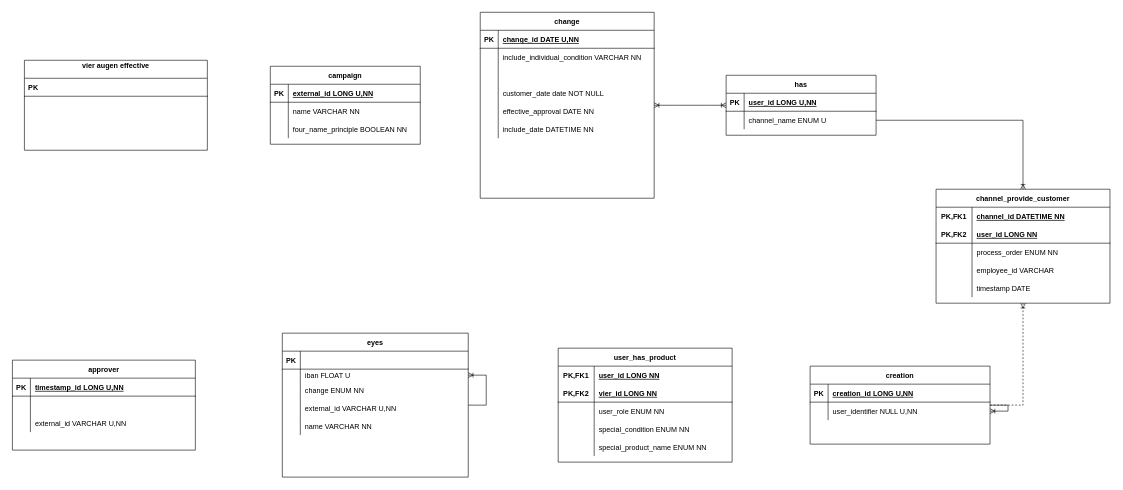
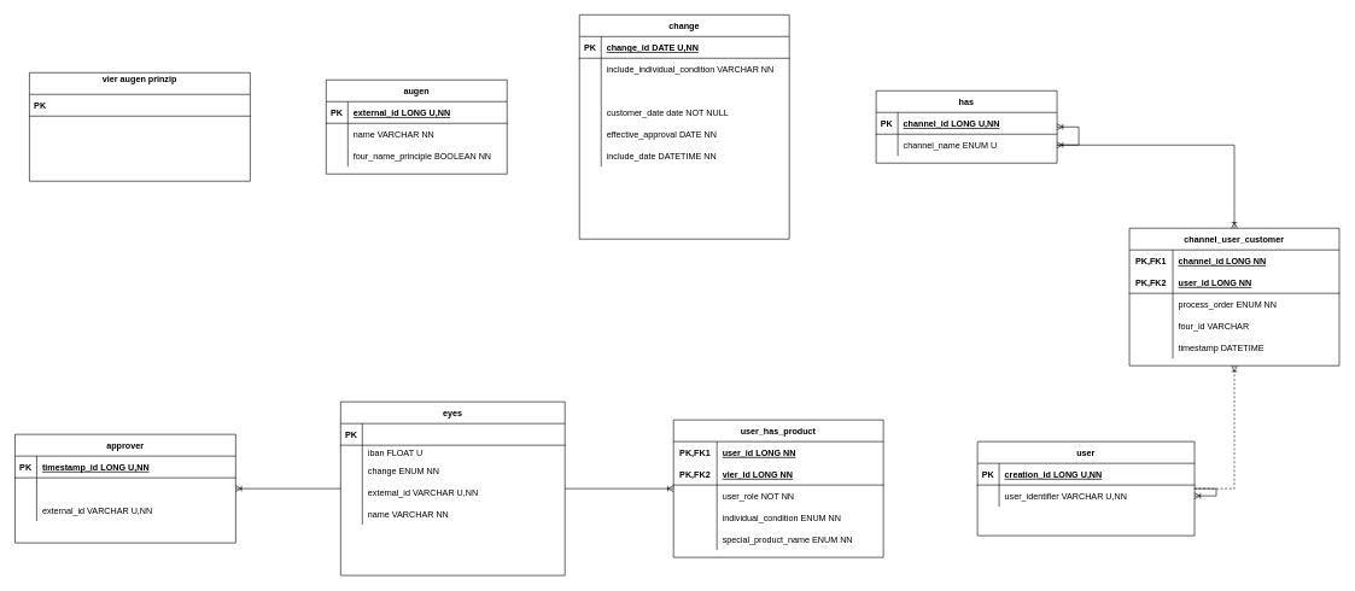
- <mxCell id="45" value="vier augen effective&#10;" style="shape=table;startSize=30;container=1;collapsible=1;childLayout=tableLayout;fixedRows=1;rowLines=0;fontStyle=1;align=center;resizeLast=1;" parent="1" vertex="1"><mxGeometry x="40" y="100" width="305" height="150" as="geometry" /></mxCell>
+ <mxCell id="45" value="vier augen prinzip&#10;" style="shape=table;startSize=30;container=1;collapsible=1;childLayout=tableLayout;fixedRows=1;rowLines=0;fontStyle=1;align=center;resizeLast=1;" parent="1" vertex="1"><mxGeometry x="40" y="100" width="305" height="150" as="geometry" /></mxCell>
- <mxCell id="115" value="campaign" style="shape=table;startSize=30;container=1;collapsible=1;childLayout=tableLayout;fixedRows=1;rowLines=0;fontStyle=1;align=center;resizeLast=1;" parent="1" vertex="1"><mxGeometry x="450" y="110" width="250" height="130" as="geometry" /></mxCell>
+ <mxCell id="115" value="augen" style="shape=table;startSize=30;container=1;collapsible=1;childLayout=tableLayout;fixedRows=1;rowLines=0;fontStyle=1;align=center;resizeLast=1;" parent="1" vertex="1"><mxGeometry x="450" y="110" width="250" height="130" as="geometry" /></mxCell>
- <mxCell id="82" value="user_id LONG U,NN" style="shape=partialRectangle;connectable=0;fillColor=none;top=0;left=0;bottom=0;right=0;align=left;spacingLeft=6;fontStyle=5;overflow=hidden;" parent="80" vertex="1"><mxGeometry x="30" width="220" height="30" as="geometry"><mxRectangle width="220" height="30" as="alternateBounds" /></mxGeometry></mxCell>
+ <mxCell id="82" value="channel_id LONG U,NN" style="shape=partialRectangle;connectable=0;fillColor=none;top=0;left=0;bottom=0;right=0;align=left;spacingLeft=6;fontStyle=5;overflow=hidden;" parent="80" vertex="1"><mxGeometry x="30" width="220" height="30" as="geometry"><mxRectangle width="220" height="30" as="alternateBounds" /></mxGeometry></mxCell>
- <mxCell id="86" value="" style="edgeStyle=entityRelationEdgeStyle;fontSize=12;html=1;endArrow=ERoneToMany;startArrow=ERoneToMany;rounded=0;" parent="1" source="79" target="2" edge="1"><mxGeometry width="100" height="100" relative="1" as="geometry"><mxPoint x="1140" y="295" as="sourcePoint" /><mxPoint x="1240" y="195" as="targetPoint" /></mxGeometry></mxCell>
+ <mxCell id="86" value="" style="edgeStyle=entityRelationEdgeStyle;fontSize=12;html=1;endArrow=ERoneToMany;startArrow=ERoneToMany;rounded=0;" parent="1" source="79" target="85" edge="1"><mxGeometry width="100" height="100" relative="1" as="geometry"><mxPoint x="1140" y="295" as="sourcePoint" /><mxPoint x="1240" y="195" as="targetPoint" /></mxGeometry></mxCell>
- <mxCell id="88" value="channel_provide_customer" style="shape=table;startSize=30;container=1;collapsible=1;childLayout=tableLayout;fixedRows=1;rowLines=0;fontStyle=1;align=center;resizeLast=1;" parent="1" vertex="1"><mxGeometry x="1560" y="315" width="290" height="190" as="geometry" /></mxCell>
+ <mxCell id="88" value="channel_user_customer" style="shape=table;startSize=30;container=1;collapsible=1;childLayout=tableLayout;fixedRows=1;rowLines=0;fontStyle=1;align=center;resizeLast=1;" parent="1" vertex="1"><mxGeometry x="1560" y="315" width="290" height="190" as="geometry" /></mxCell>
- <mxCell id="91" value="channel_id DATETIME NN" style="shape=partialRectangle;connectable=0;fillColor=none;top=0;left=0;bottom=0;right=0;align=left;spacingLeft=6;fontStyle=5;overflow=hidden;" parent="89" vertex="1"><mxGeometry x="60" width="230" height="30" as="geometry"><mxRectangle width="230" height="30" as="alternateBounds" /></mxGeometry></mxCell>
+ <mxCell id="91" value="channel_id LONG NN" style="shape=partialRectangle;connectable=0;fillColor=none;top=0;left=0;bottom=0;right=0;align=left;spacingLeft=6;fontStyle=5;overflow=hidden;" parent="89" vertex="1"><mxGeometry x="60" width="230" height="30" as="geometry"><mxRectangle width="230" height="30" as="alternateBounds" /></mxGeometry></mxCell>
- <mxCell id="100" value="employee_id VARCHAR" style="shape=partialRectangle;connectable=0;fillColor=none;top=0;left=0;bottom=0;right=0;align=left;spacingLeft=6;overflow=hidden;" parent="98" vertex="1"><mxGeometry x="60" width="230" height="30" as="geometry"><mxRectangle width="230" height="30" as="alternateBounds" /></mxGeometry></mxCell>
+ <mxCell id="100" value="four_id VARCHAR" style="shape=partialRectangle;connectable=0;fillColor=none;top=0;left=0;bottom=0;right=0;align=left;spacingLeft=6;overflow=hidden;" parent="98" vertex="1"><mxGeometry x="60" width="230" height="30" as="geometry"><mxRectangle width="230" height="30" as="alternateBounds" /></mxGeometry></mxCell>
- <mxCell id="103" value="timestamp DATE" style="shape=partialRectangle;connectable=0;fillColor=none;top=0;left=0;bottom=0;right=0;align=left;spacingLeft=6;overflow=hidden;" parent="101" vertex="1"><mxGeometry x="60" width="230" height="30" as="geometry"><mxRectangle width="230" height="30" as="alternateBounds" /></mxGeometry></mxCell>
+ <mxCell id="103" value="timestamp DATETIME" style="shape=partialRectangle;connectable=0;fillColor=none;top=0;left=0;bottom=0;right=0;align=left;spacingLeft=6;overflow=hidden;" parent="101" vertex="1"><mxGeometry x="60" width="230" height="30" as="geometry"><mxRectangle width="230" height="30" as="alternateBounds" /></mxGeometry></mxCell>
- <mxCell id="52" value="creation" style="shape=table;startSize=30;container=1;collapsible=1;childLayout=tableLayout;fixedRows=1;rowLines=0;fontStyle=1;align=center;resizeLast=1;" parent="1" vertex="1"><mxGeometry x="1350" y="610" width="300" height="130" as="geometry"><mxRectangle x="1160" y="580" width="60" height="30" as="alternateBounds" /></mxGeometry></mxCell>
+ <mxCell id="52" value="user" style="shape=table;startSize=30;container=1;collapsible=1;childLayout=tableLayout;fixedRows=1;rowLines=0;fontStyle=1;align=center;resizeLast=1;" parent="1" vertex="1"><mxGeometry x="1350" y="610" width="300" height="130" as="geometry"><mxRectangle x="1160" y="580" width="60" height="30" as="alternateBounds" /></mxGeometry></mxCell>
- <mxCell id="114" value="" style="edgeStyle=entityRelationEdgeStyle;fontSize=12;html=1;endArrow=ERoneToMany;rounded=0;" parent="1" source="26" target="31" edge="1"><mxGeometry width="100" height="100" relative="1" as="geometry"><mxPoint x="550" y="505" as="sourcePoint" /><mxPoint x="650" y="405" as="targetPoint" /></mxGeometry></mxCell>
+ <mxCell id="114" value="" style="edgeStyle=entityRelationEdgeStyle;fontSize=12;html=1;endArrow=ERoneToMany;rounded=0;" parent="1" source="26" target="105" edge="1"><mxGeometry width="100" height="100" relative="1" as="geometry"><mxPoint x="550" y="505" as="sourcePoint" /><mxPoint x="650" y="405" as="targetPoint" /></mxGeometry></mxCell>
+ <mxCell id="77" value="" style="edgeStyle=entityRelationEdgeStyle;fontSize=12;html=1;endArrow=ERoneToMany;rounded=0;" parent="1" source="26" target="61" edge="1"><mxGeometry width="100" height="100" relative="1" as="geometry"><mxPoint x="1410" y="510" as="sourcePoint" /><mxPoint x="1510" y="410" as="targetPoint" /></mxGeometry></mxCell>
- <mxCell id="70" value="user_role ENUM NN" style="shape=partialRectangle;connectable=0;fillColor=none;top=0;left=0;bottom=0;right=0;align=left;spacingLeft=6;overflow=hidden;" parent="68" vertex="1"><mxGeometry x="60" width="230" height="30" as="geometry"><mxRectangle width="230" height="30" as="alternateBounds" /></mxGeometry></mxCell>
+ <mxCell id="70" value="user_role NOT NN" style="shape=partialRectangle;connectable=0;fillColor=none;top=0;left=0;bottom=0;right=0;align=left;spacingLeft=6;overflow=hidden;" parent="68" vertex="1"><mxGeometry x="60" width="230" height="30" as="geometry"><mxRectangle width="230" height="30" as="alternateBounds" /></mxGeometry></mxCell>
- <mxCell id="58" value="user_identifier NULL U,NN" style="shape=partialRectangle;overflow=hidden;connectable=0;fillColor=none;top=0;left=0;bottom=0;right=0;align=left;spacingLeft=6;" parent="56" vertex="1"><mxGeometry x="30" width="270" height="30" as="geometry"><mxRectangle width="270" height="30" as="alternateBounds" /></mxGeometry></mxCell>
+ <mxCell id="58" value="user_identifier VARCHAR U,NN" style="shape=partialRectangle;overflow=hidden;connectable=0;fillColor=none;top=0;left=0;bottom=0;right=0;align=left;spacingLeft=6;" parent="56" vertex="1"><mxGeometry x="30" width="270" height="30" as="geometry"><mxRectangle width="270" height="30" as="alternateBounds" /></mxGeometry></mxCell>
- <mxCell id="73" value="special_condition ENUM NN" style="shape=partialRectangle;connectable=0;fillColor=none;top=0;left=0;bottom=0;right=0;align=left;spacingLeft=6;overflow=hidden;" parent="71" vertex="1"><mxGeometry x="60" width="230" height="30" as="geometry"><mxRectangle width="230" height="30" as="alternateBounds" /></mxGeometry></mxCell>
+ <mxCell id="73" value="individual_condition ENUM NN" style="shape=partialRectangle;connectable=0;fillColor=none;top=0;left=0;bottom=0;right=0;align=left;spacingLeft=6;overflow=hidden;" parent="71" vertex="1"><mxGeometry x="60" width="230" height="30" as="geometry"><mxRectangle width="230" height="30" as="alternateBounds" /></mxGeometry></mxCell>
